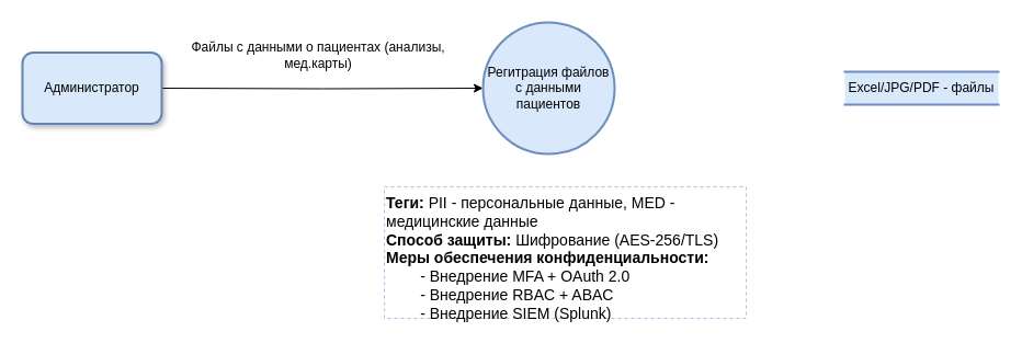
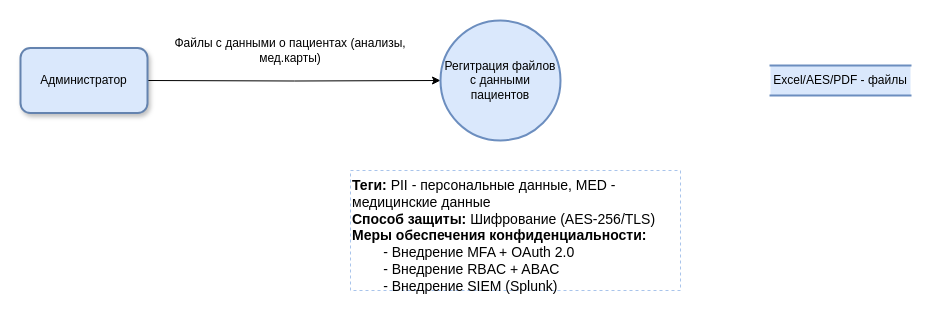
- <mxCell id="4" value="Excel/JPG/PDF - файлы" style="html=1;dashed=0;whiteSpace=wrap;shape=partialRectangle;right=0;left=0;fillColor=#dae8fc;strokeColor=#6c8ebf;strokeWidth=2;" parent="1" vertex="1"><mxGeometry x="770" y="65" width="140" height="30" as="geometry" /></mxCell>
+ <mxCell id="4" value="Excel/AES/PDF - файлы" style="html=1;dashed=0;whiteSpace=wrap;shape=partialRectangle;right=0;left=0;fillColor=#dae8fc;strokeColor=#6c8ebf;strokeWidth=2;" parent="1" vertex="1"><mxGeometry x="770" y="65" width="140" height="30" as="geometry" /></mxCell>
